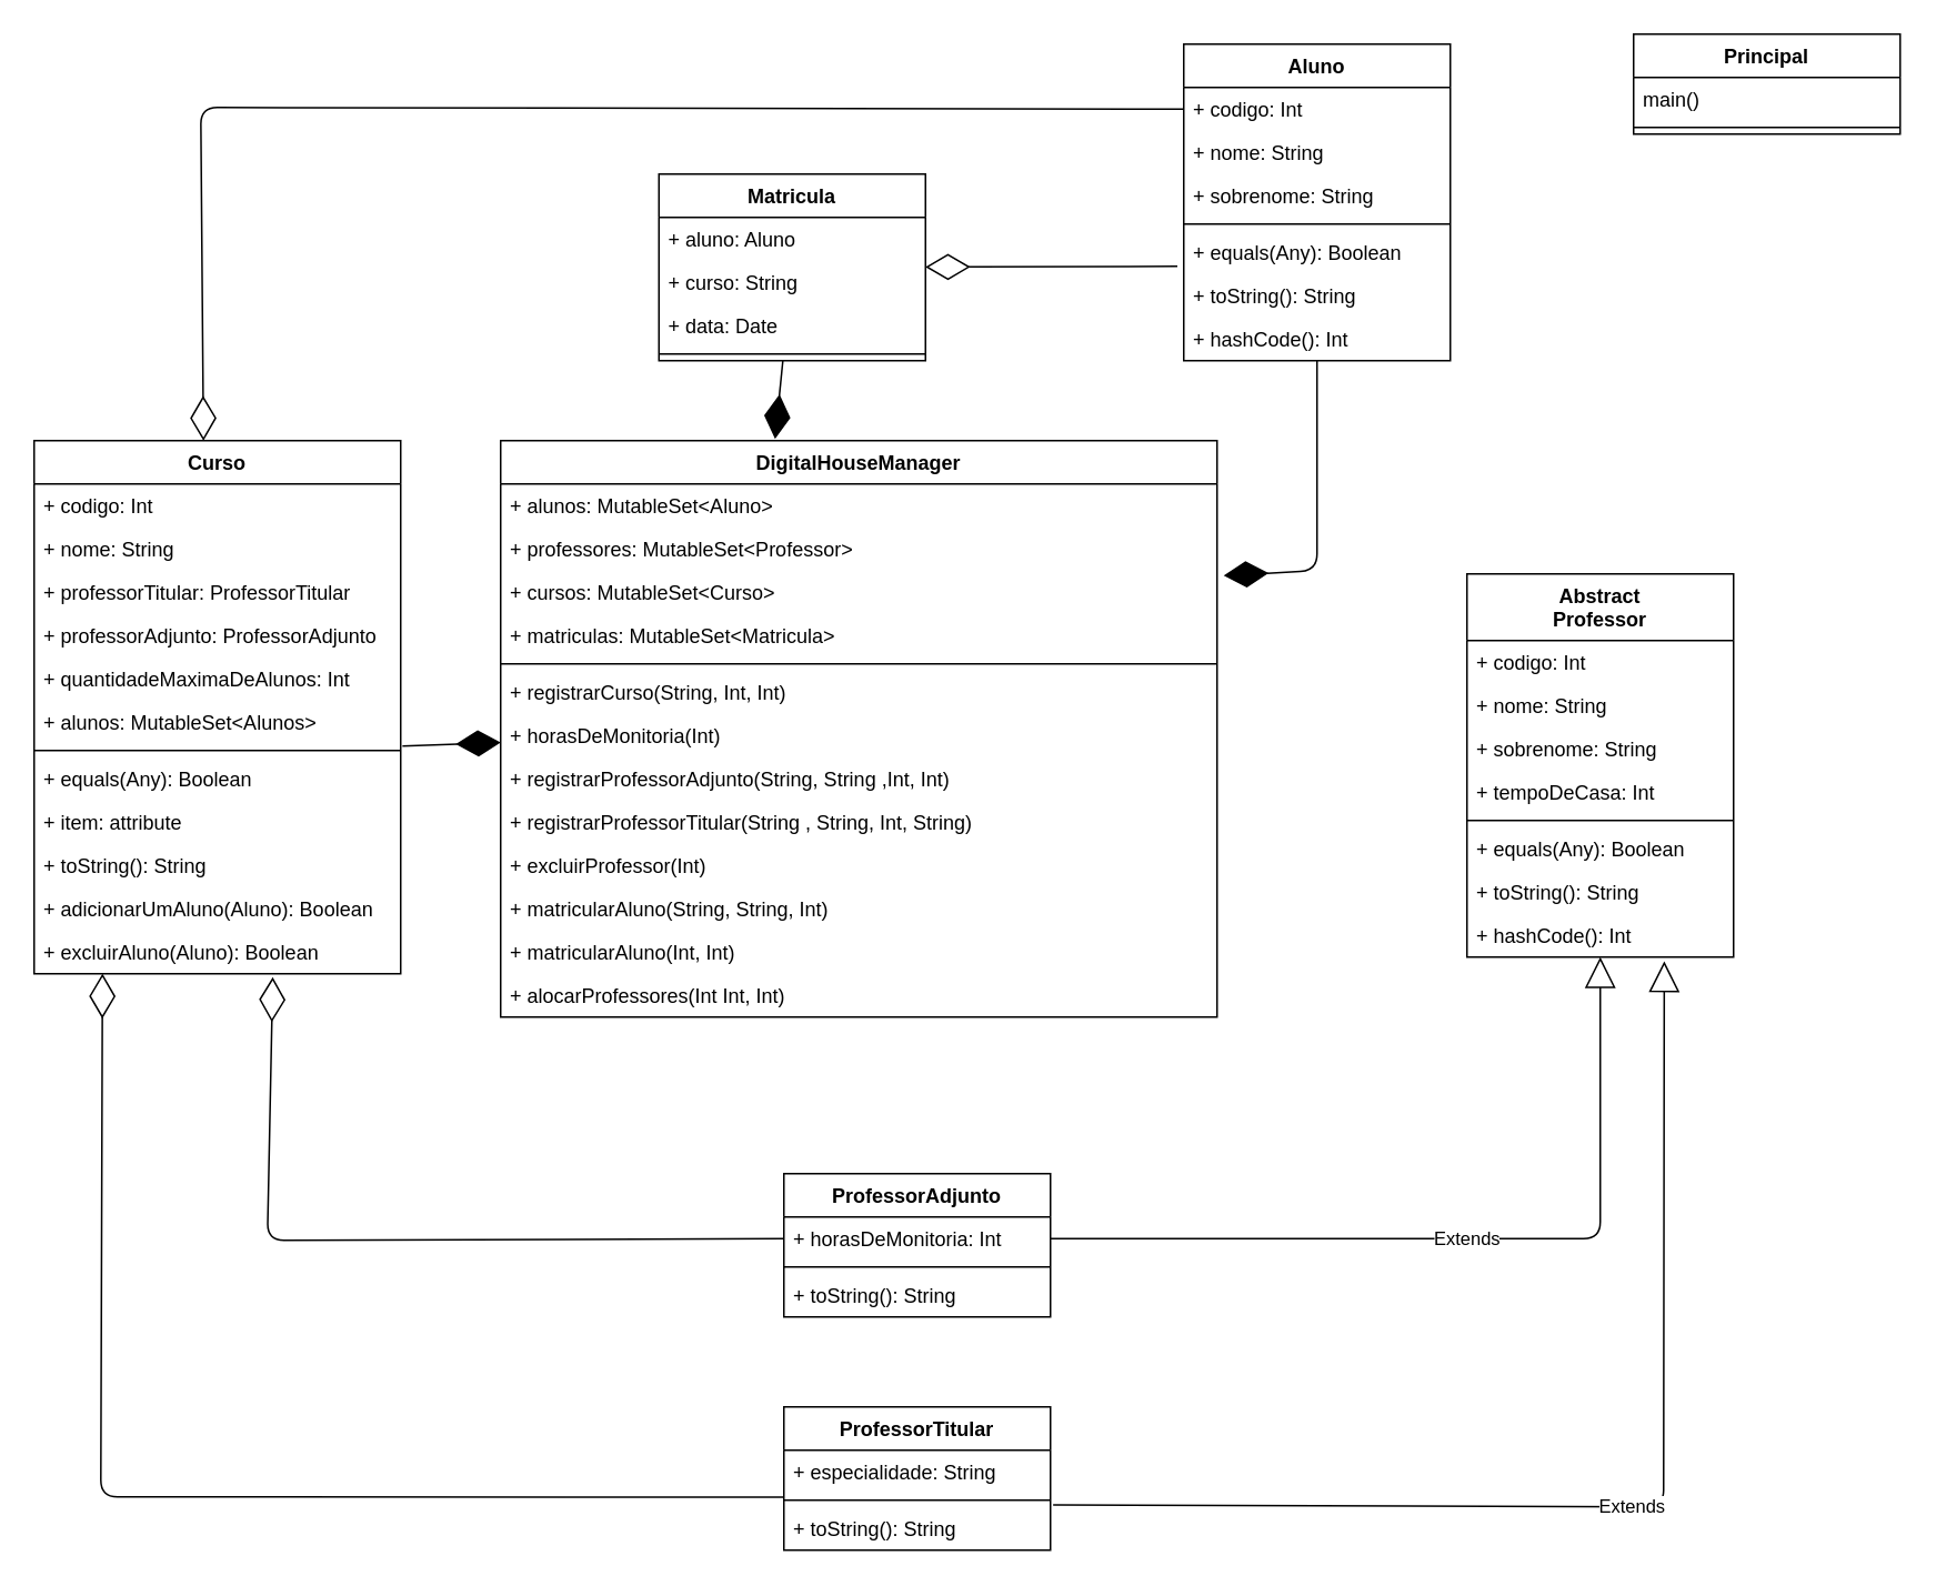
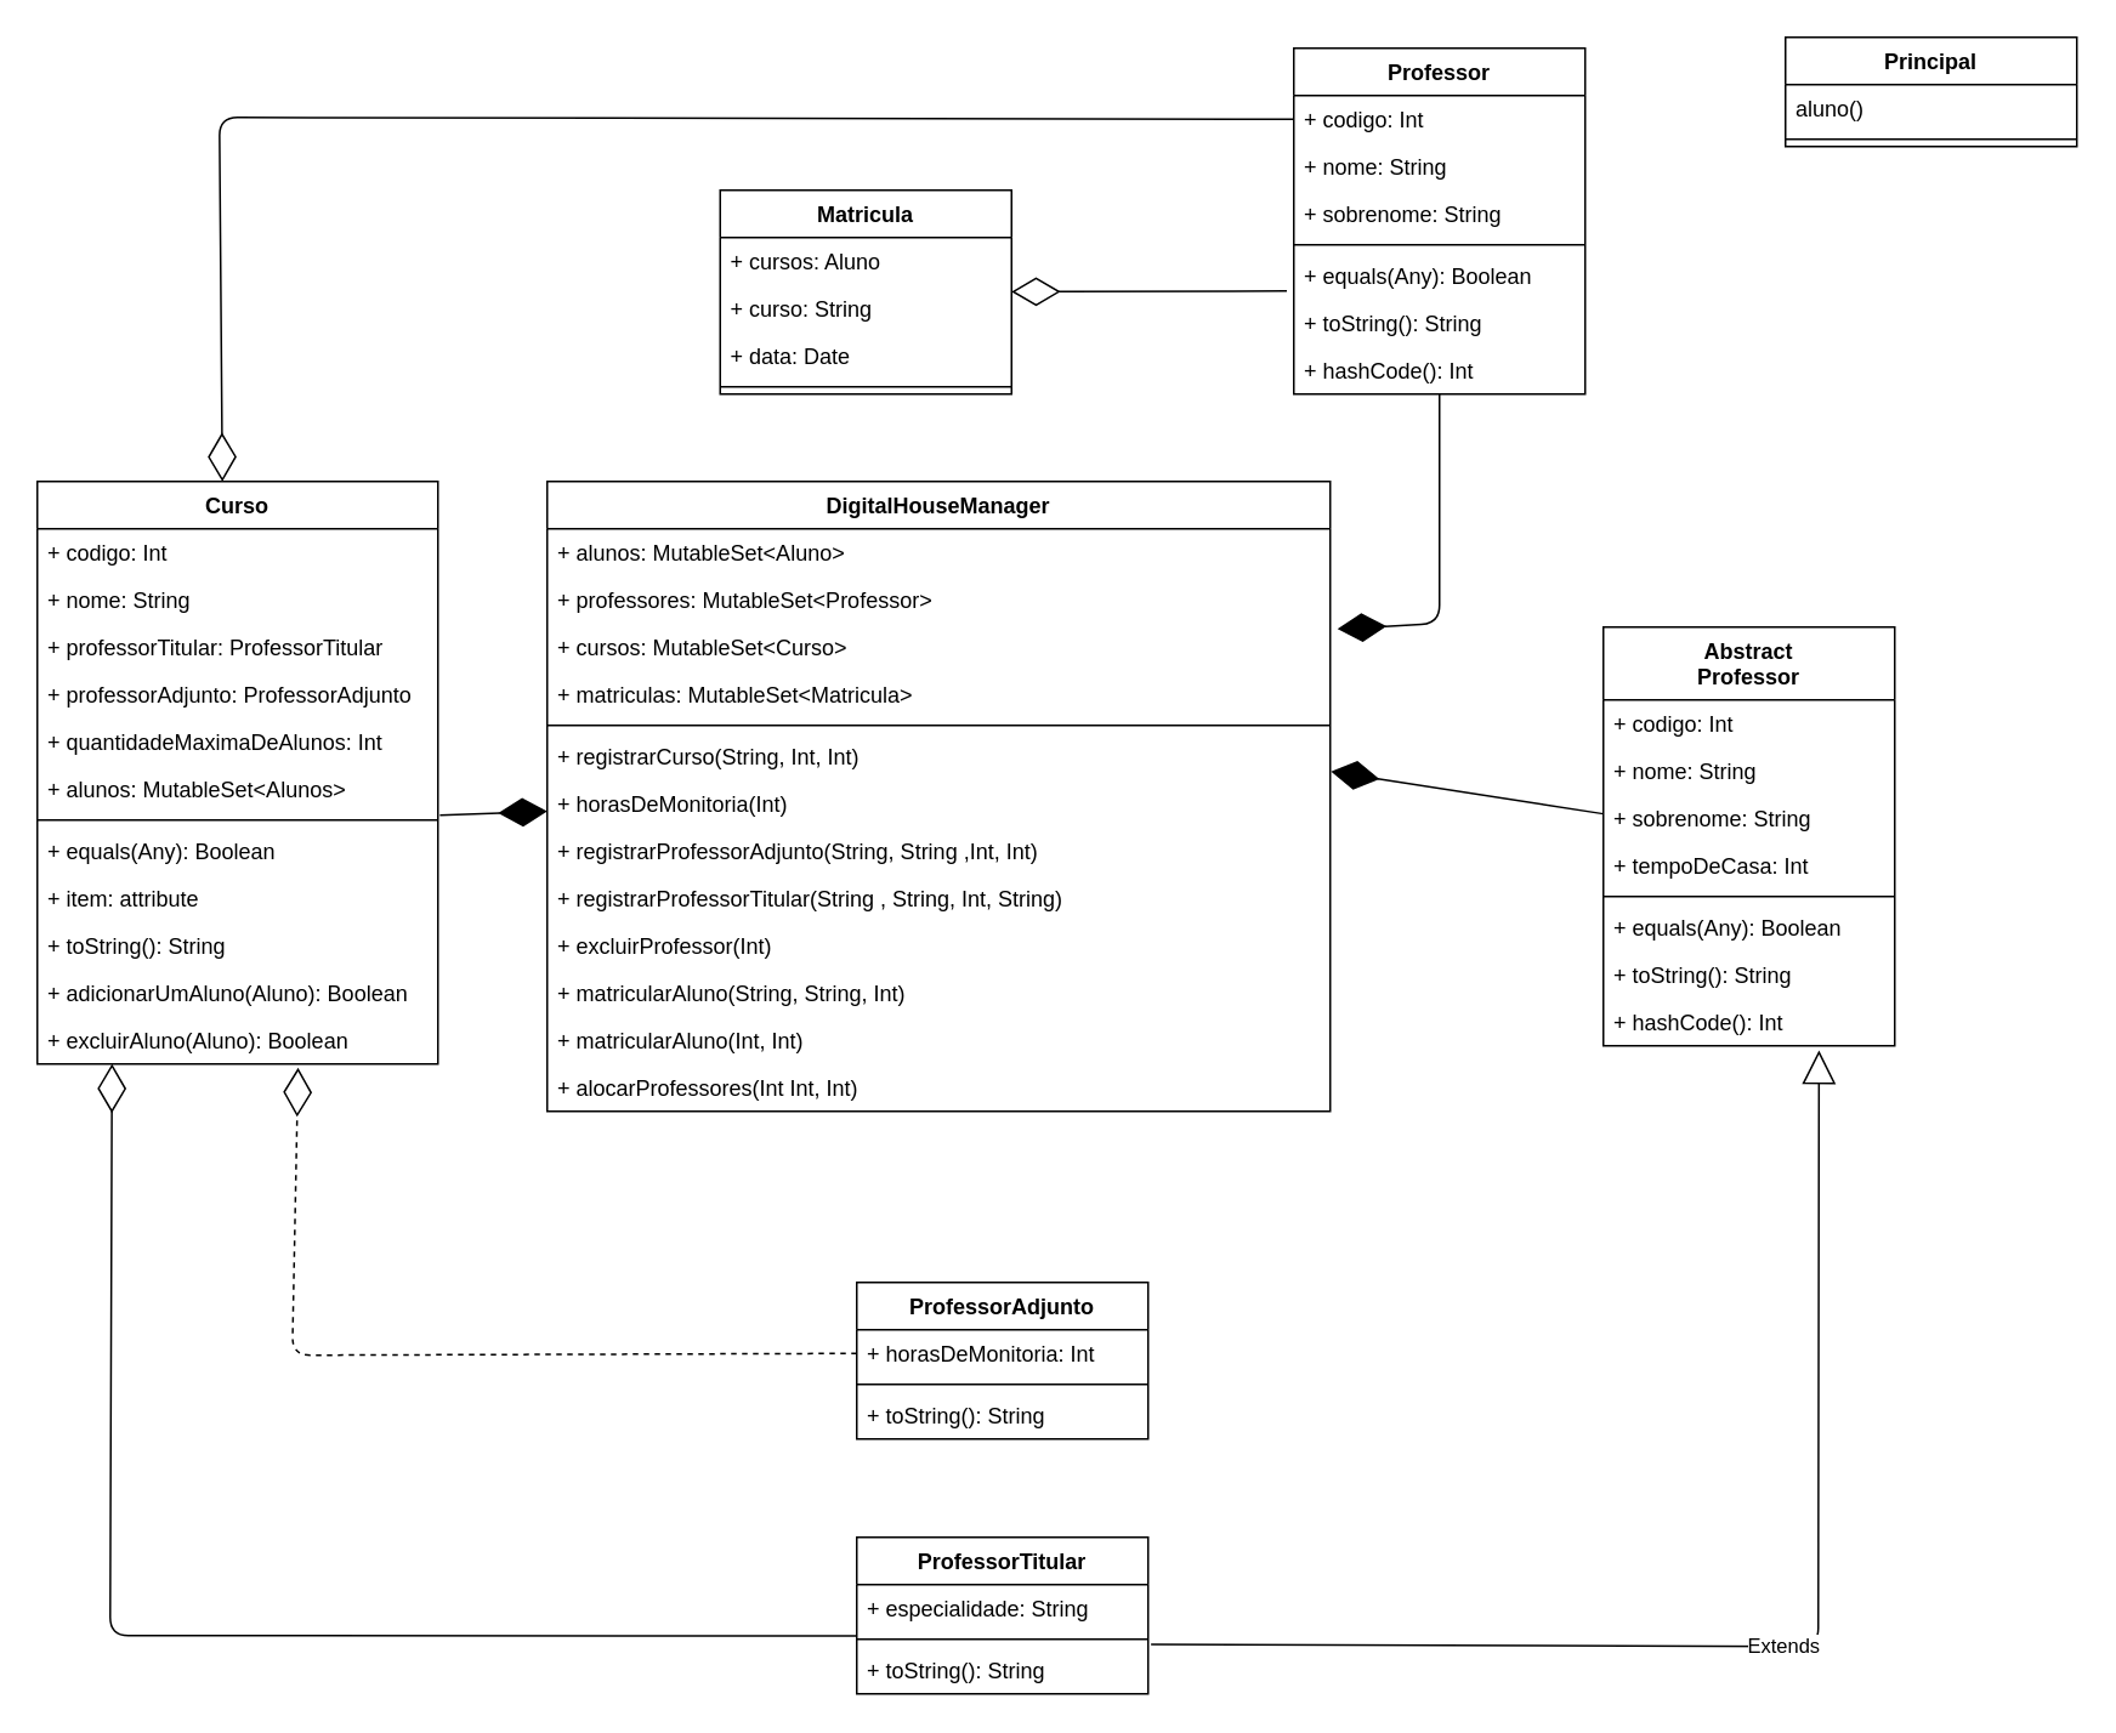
- <mxCell id="38" value="Aluno" style="swimlane;fontStyle=1;align=center;verticalAlign=top;childLayout=stackLayout;horizontal=1;startSize=26;horizontalStack=0;resizeParent=1;resizeParentMax=0;resizeLast=0;collapsible=1;marginBottom=0;" parent="1" vertex="1"><mxGeometry x="710" y="26" width="160" height="190" as="geometry" /></mxCell>
+ <mxCell id="38" value="Professor" style="swimlane;fontStyle=1;align=center;verticalAlign=top;childLayout=stackLayout;horizontal=1;startSize=26;horizontalStack=0;resizeParent=1;resizeParentMax=0;resizeLast=0;collapsible=1;marginBottom=0;" parent="1" vertex="1"><mxGeometry x="710" y="26" width="160" height="190" as="geometry" /></mxCell>
- <mxCell id="70" value="main()" style="text;strokeColor=none;fillColor=none;align=left;verticalAlign=top;spacingLeft=4;spacingRight=4;overflow=hidden;rotatable=0;points=[[0,0.5],[1,0.5]];portConstraint=eastwest;" vertex="1" parent="69"><mxGeometry y="26" width="160" height="26" as="geometry" /></mxCell>
+ <mxCell id="70" value="aluno()" style="text;strokeColor=none;fillColor=none;align=left;verticalAlign=top;spacingLeft=4;spacingRight=4;overflow=hidden;rotatable=0;points=[[0,0.5],[1,0.5]];portConstraint=eastwest;" vertex="1" parent="69"><mxGeometry y="26" width="160" height="26" as="geometry" /></mxCell>
- <mxCell id="19" value="+ aluno: Aluno" style="text;strokeColor=none;fillColor=none;align=left;verticalAlign=top;spacingLeft=4;spacingRight=4;overflow=hidden;rotatable=0;points=[[0,0.5],[1,0.5]];portConstraint=eastwest;" parent="18" vertex="1"><mxGeometry y="26" width="160" height="26" as="geometry" /></mxCell>
+ <mxCell id="19" value="+ cursos: Aluno" style="text;strokeColor=none;fillColor=none;align=left;verticalAlign=top;spacingLeft=4;spacingRight=4;overflow=hidden;rotatable=0;points=[[0,0.5],[1,0.5]];portConstraint=eastwest;" parent="18" vertex="1"><mxGeometry y="26" width="160" height="26" as="geometry" /></mxCell>
- <mxCell id="6" value="" style="endArrow=diamondThin;endFill=1;endSize=24;html=1;entryX=0.383;entryY=-0.003;entryDx=0;entryDy=0;entryPerimeter=0;" edge="1" parent="1" source="18" target="51"><mxGeometry width="160" relative="1" as="geometry"><mxPoint x="740" y="434" as="sourcePoint" /><mxPoint x="900" y="434" as="targetPoint" /></mxGeometry></mxCell>
+ <mxCell id="8" value="" style="endArrow=diamondThin;endFill=1;endSize=24;html=1;entryX=1.001;entryY=0.821;entryDx=0;entryDy=0;entryPerimeter=0;" edge="1" parent="1" source="9" target="57"><mxGeometry width="160" relative="1" as="geometry"><mxPoint x="680" y="544" as="sourcePoint" /><mxPoint x="750" y="459" as="targetPoint" /></mxGeometry></mxCell>
- <mxCell id="2" value="Extends" style="endArrow=block;endSize=16;endFill=0;html=1;exitX=1;exitY=0.5;exitDx=0;exitDy=0;" parent="1" source="66" target="9" edge="1"><mxGeometry width="160" relative="1" as="geometry"><mxPoint x="600" y="704" as="sourcePoint" /><mxPoint x="1100" y="544" as="targetPoint" /><Array as="points"><mxPoint x="960" y="743" /></Array></mxGeometry></mxCell>
- <mxCell id="24" value="" style="endArrow=diamondThin;endFill=0;endSize=24;html=1;entryX=0.651;entryY=1.079;entryDx=0;entryDy=0;entryPerimeter=0;exitX=0;exitY=0.5;exitDx=0;exitDy=0;" edge="1" parent="1" source="66" target="37"><mxGeometry width="160" relative="1" as="geometry"><mxPoint x="450" y="764" as="sourcePoint" /><mxPoint x="270" y="634" as="targetPoint" /><Array as="points"><mxPoint x="160" y="744" /></Array></mxGeometry></mxCell>
+ <mxCell id="24" value="" style="endArrow=diamondThin;endFill=0;endSize=24;html=1;entryX=0.651;entryY=1.079;entryDx=0;entryDy=0;entryPerimeter=0;exitX=0;exitY=0.5;exitDx=0;exitDy=0;dashed=1;" edge="1" parent="1" source="66" target="37"><mxGeometry width="160" relative="1" as="geometry"><mxPoint x="450" y="764" as="sourcePoint" /><mxPoint x="270" y="634" as="targetPoint" /><Array as="points"><mxPoint x="160" y="744" /></Array></mxGeometry></mxCell>
